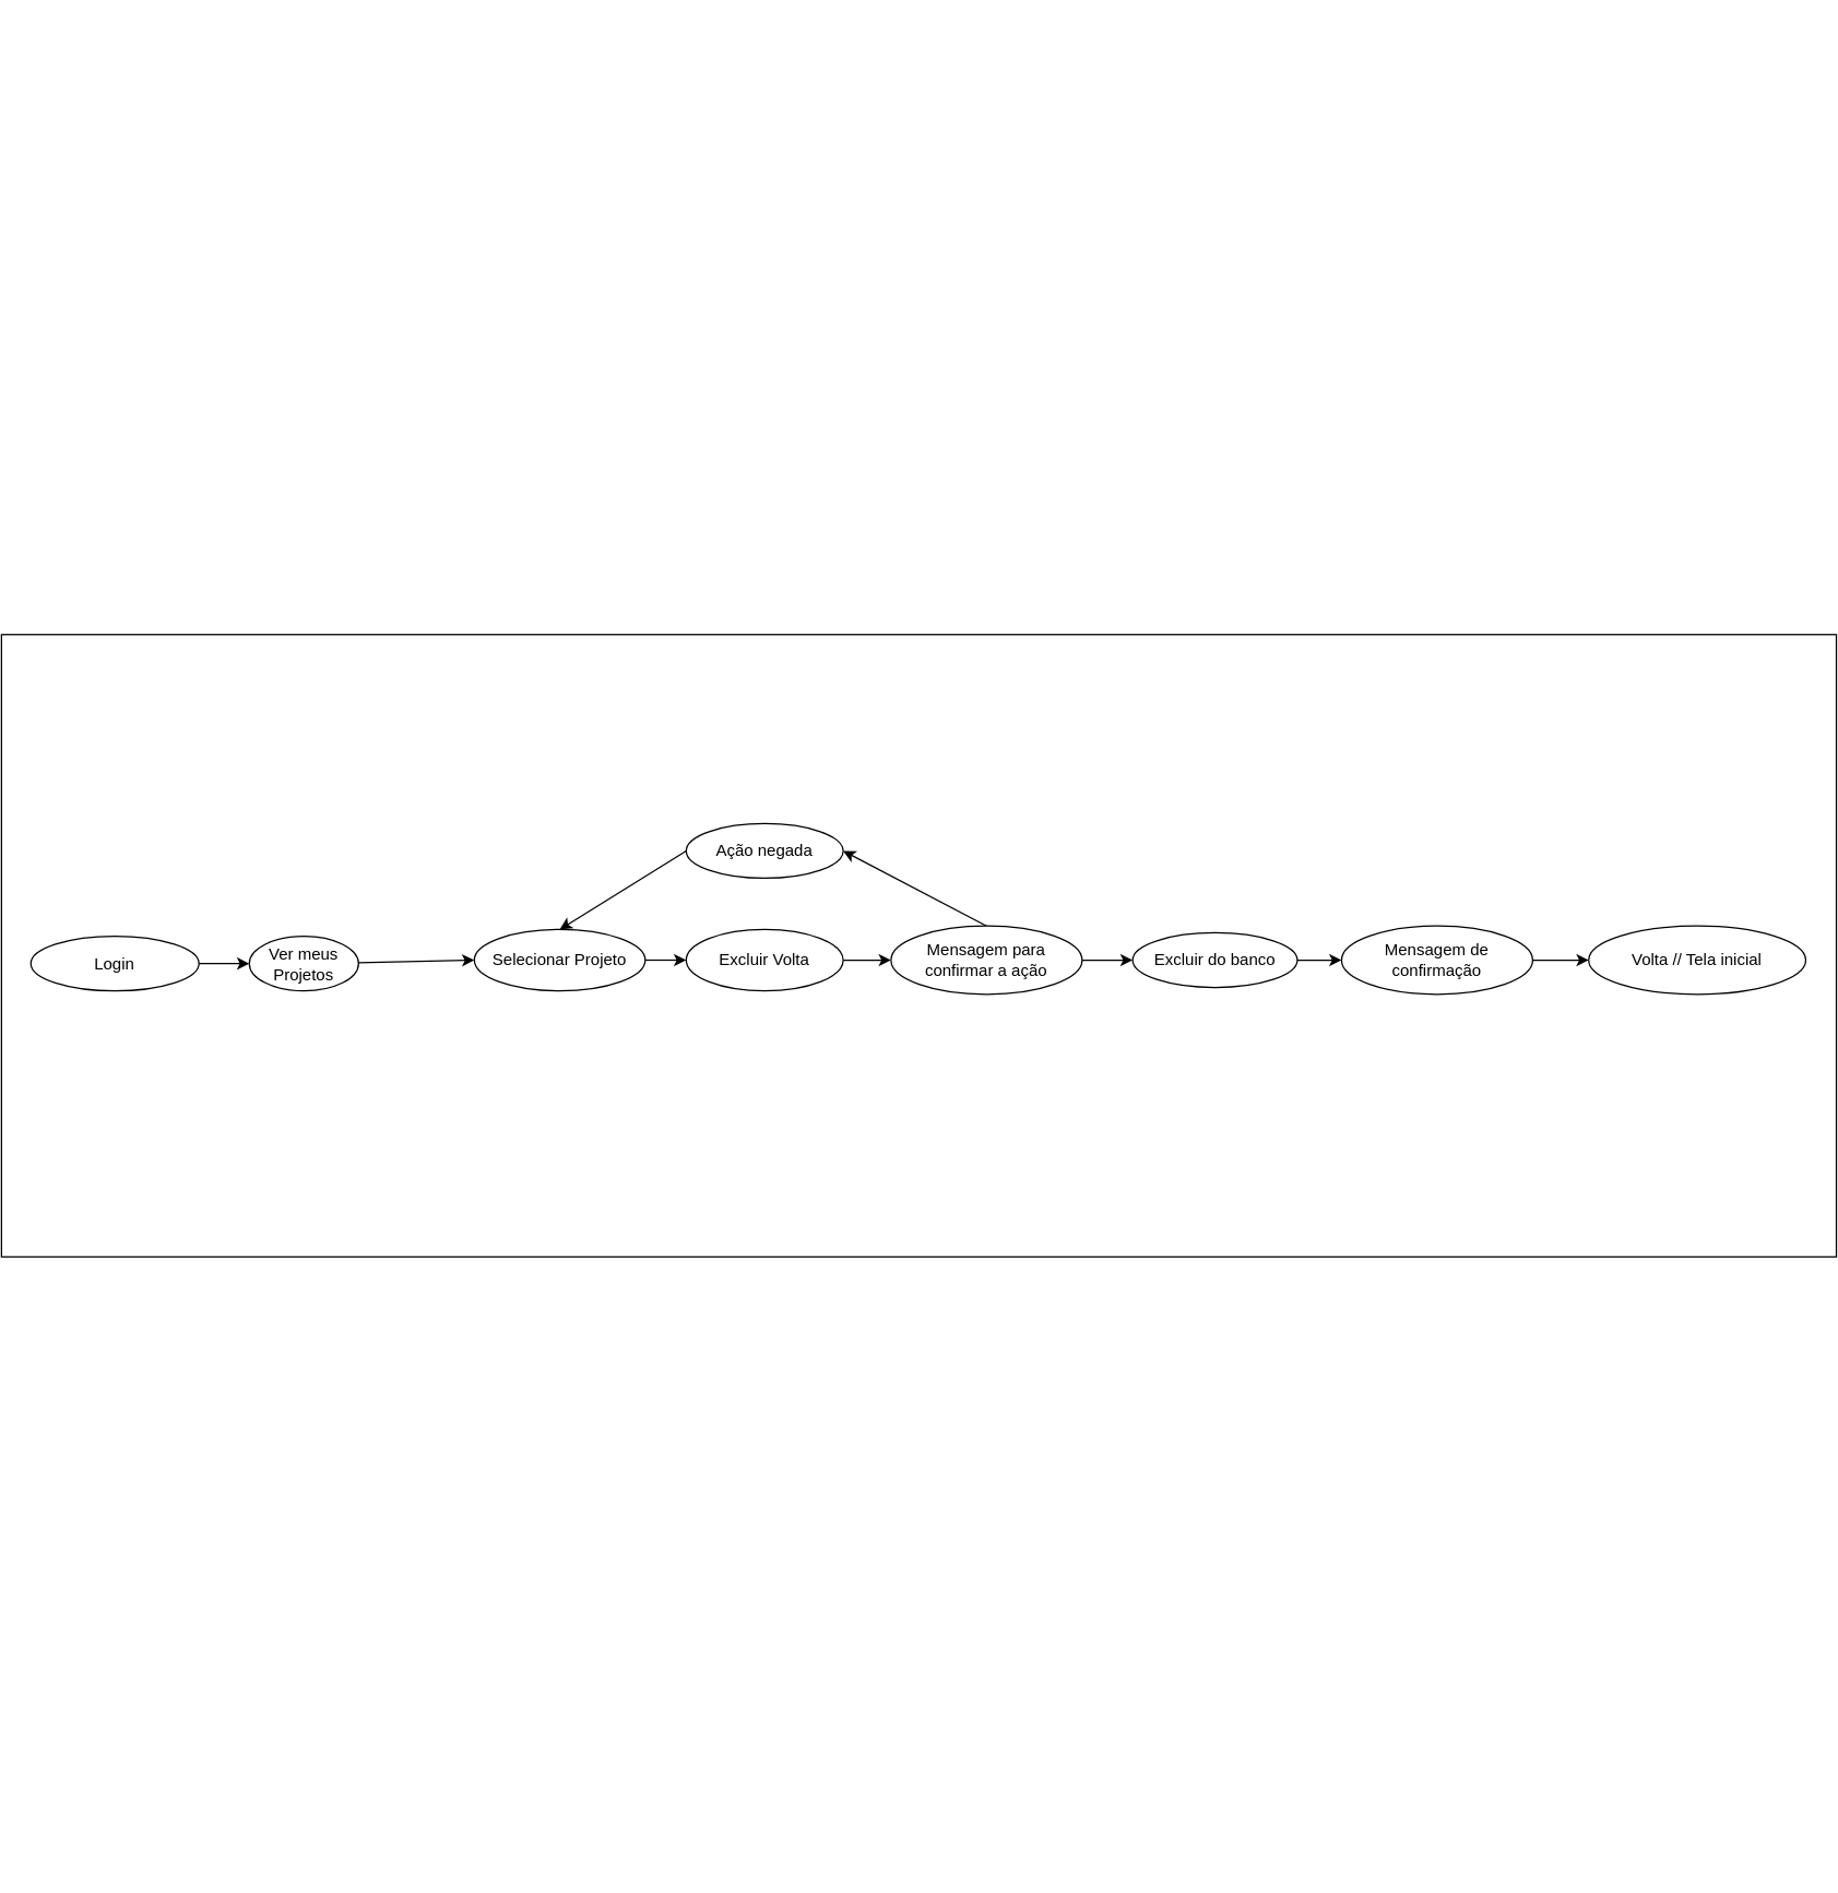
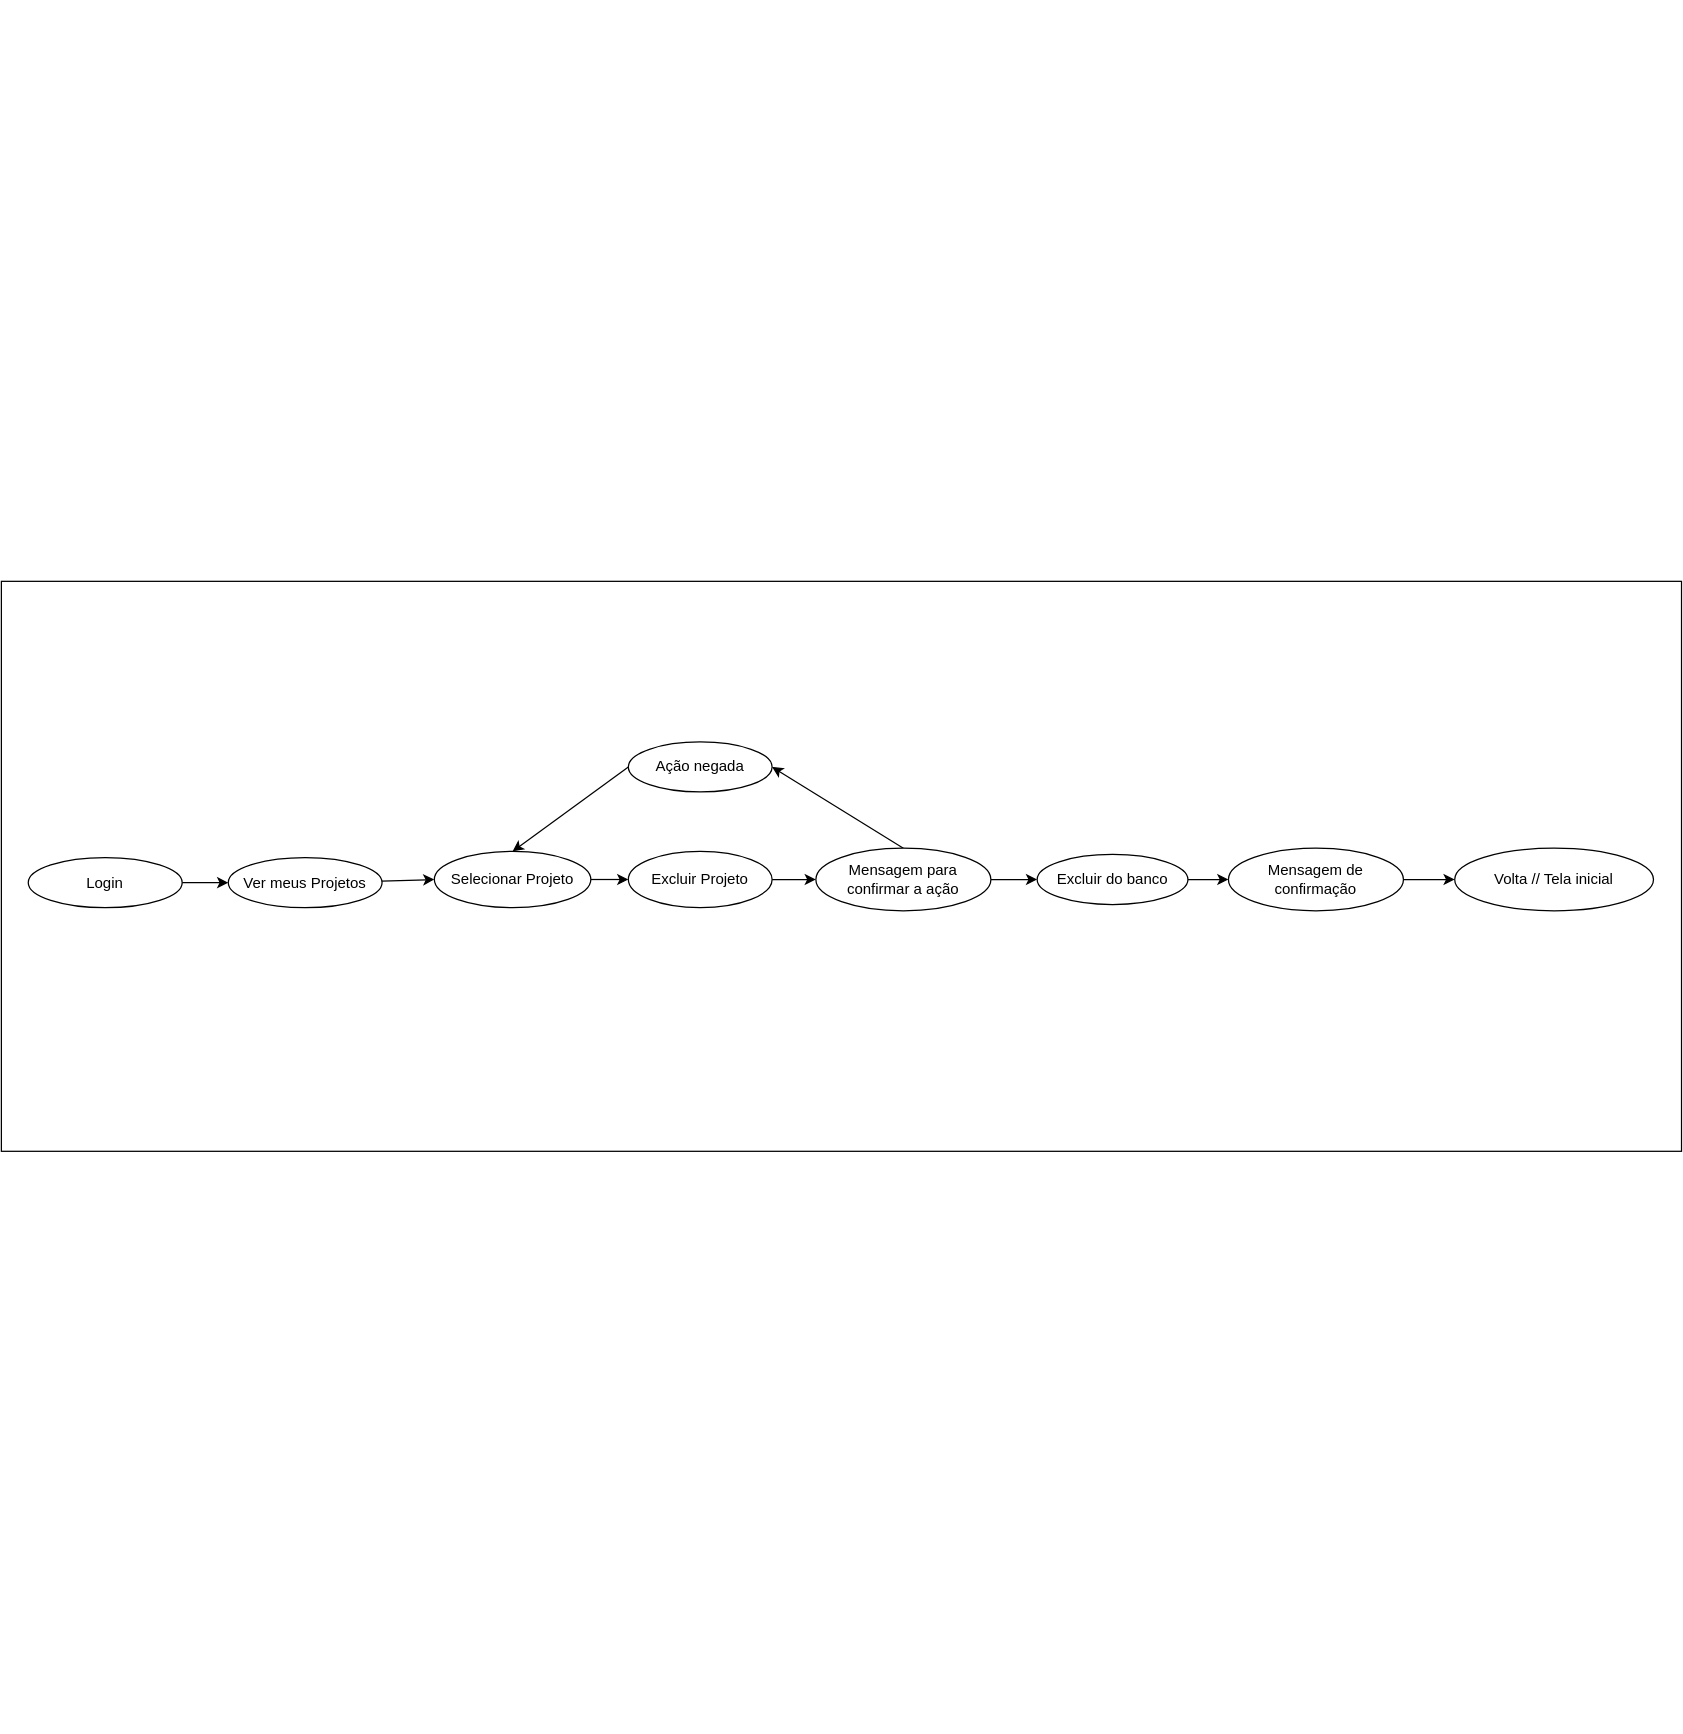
- <mxCell id="4" value="Ação negada" style="ellipse;whiteSpace=wrap;html=1;" parent="1" vertex="1"><mxGeometry x="500" y="603" width="115" height="40" as="geometry" /></mxCell>
+ <mxCell id="4" value="Ação negada" style="ellipse;whiteSpace=wrap;html=1;" parent="1" vertex="1"><mxGeometry x="500" y="593" width="115" height="40" as="geometry" /></mxCell>
- <mxCell id="17" value="Excluir Volta" style="ellipse;whiteSpace=wrap;html=1;" parent="1" vertex="1"><mxGeometry x="500" y="680.5" width="115" height="45" as="geometry" /></mxCell>
+ <mxCell id="17" value="Excluir Projeto" style="ellipse;whiteSpace=wrap;html=1;" parent="1" vertex="1"><mxGeometry x="500" y="680.5" width="115" height="45" as="geometry" /></mxCell>
- <mxCell id="16" value="Ver meus Projetos" style="ellipse;whiteSpace=wrap;html=1;" parent="1" vertex="1"><mxGeometry x="180" y="685.5" width="80" height="40" as="geometry" /></mxCell>
+ <mxCell id="16" value="Ver meus Projetos" style="ellipse;whiteSpace=wrap;html=1;" parent="1" vertex="1"><mxGeometry x="180" y="685.5" width="123" height="40" as="geometry" /></mxCell>
